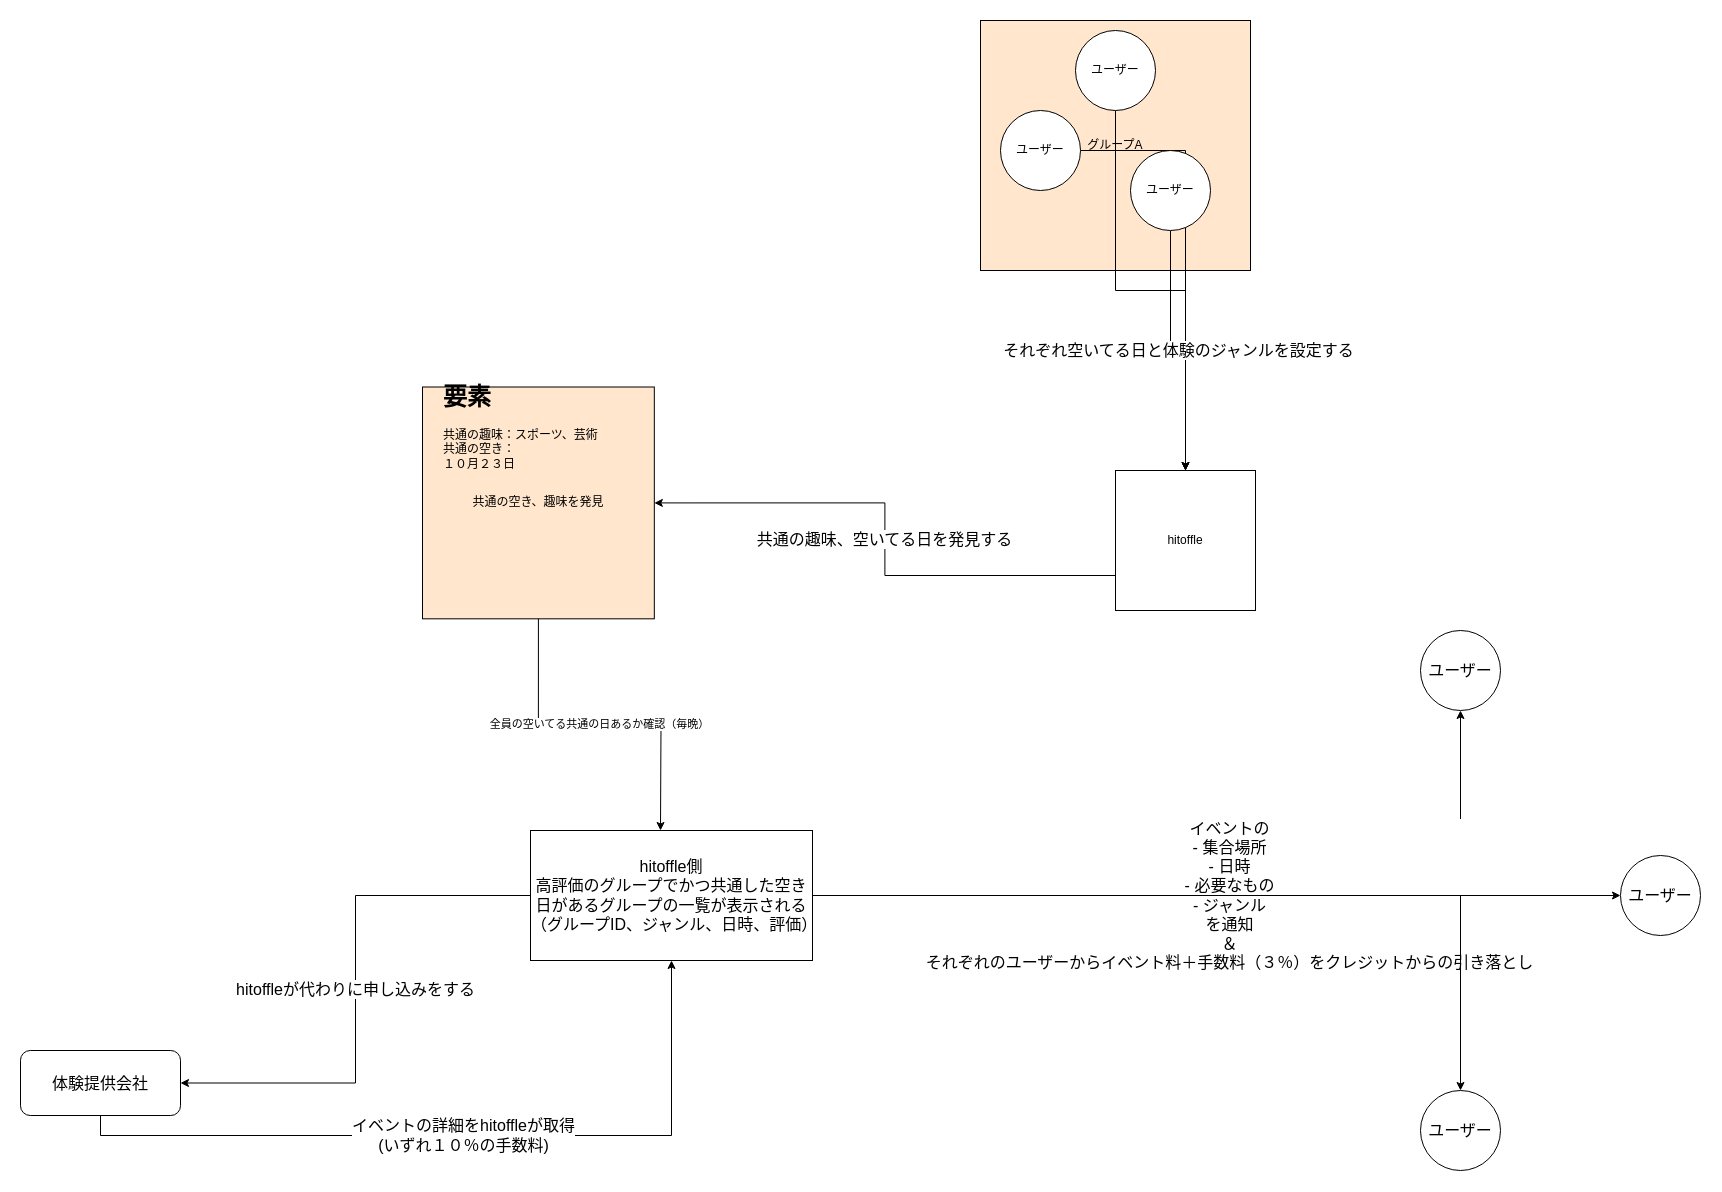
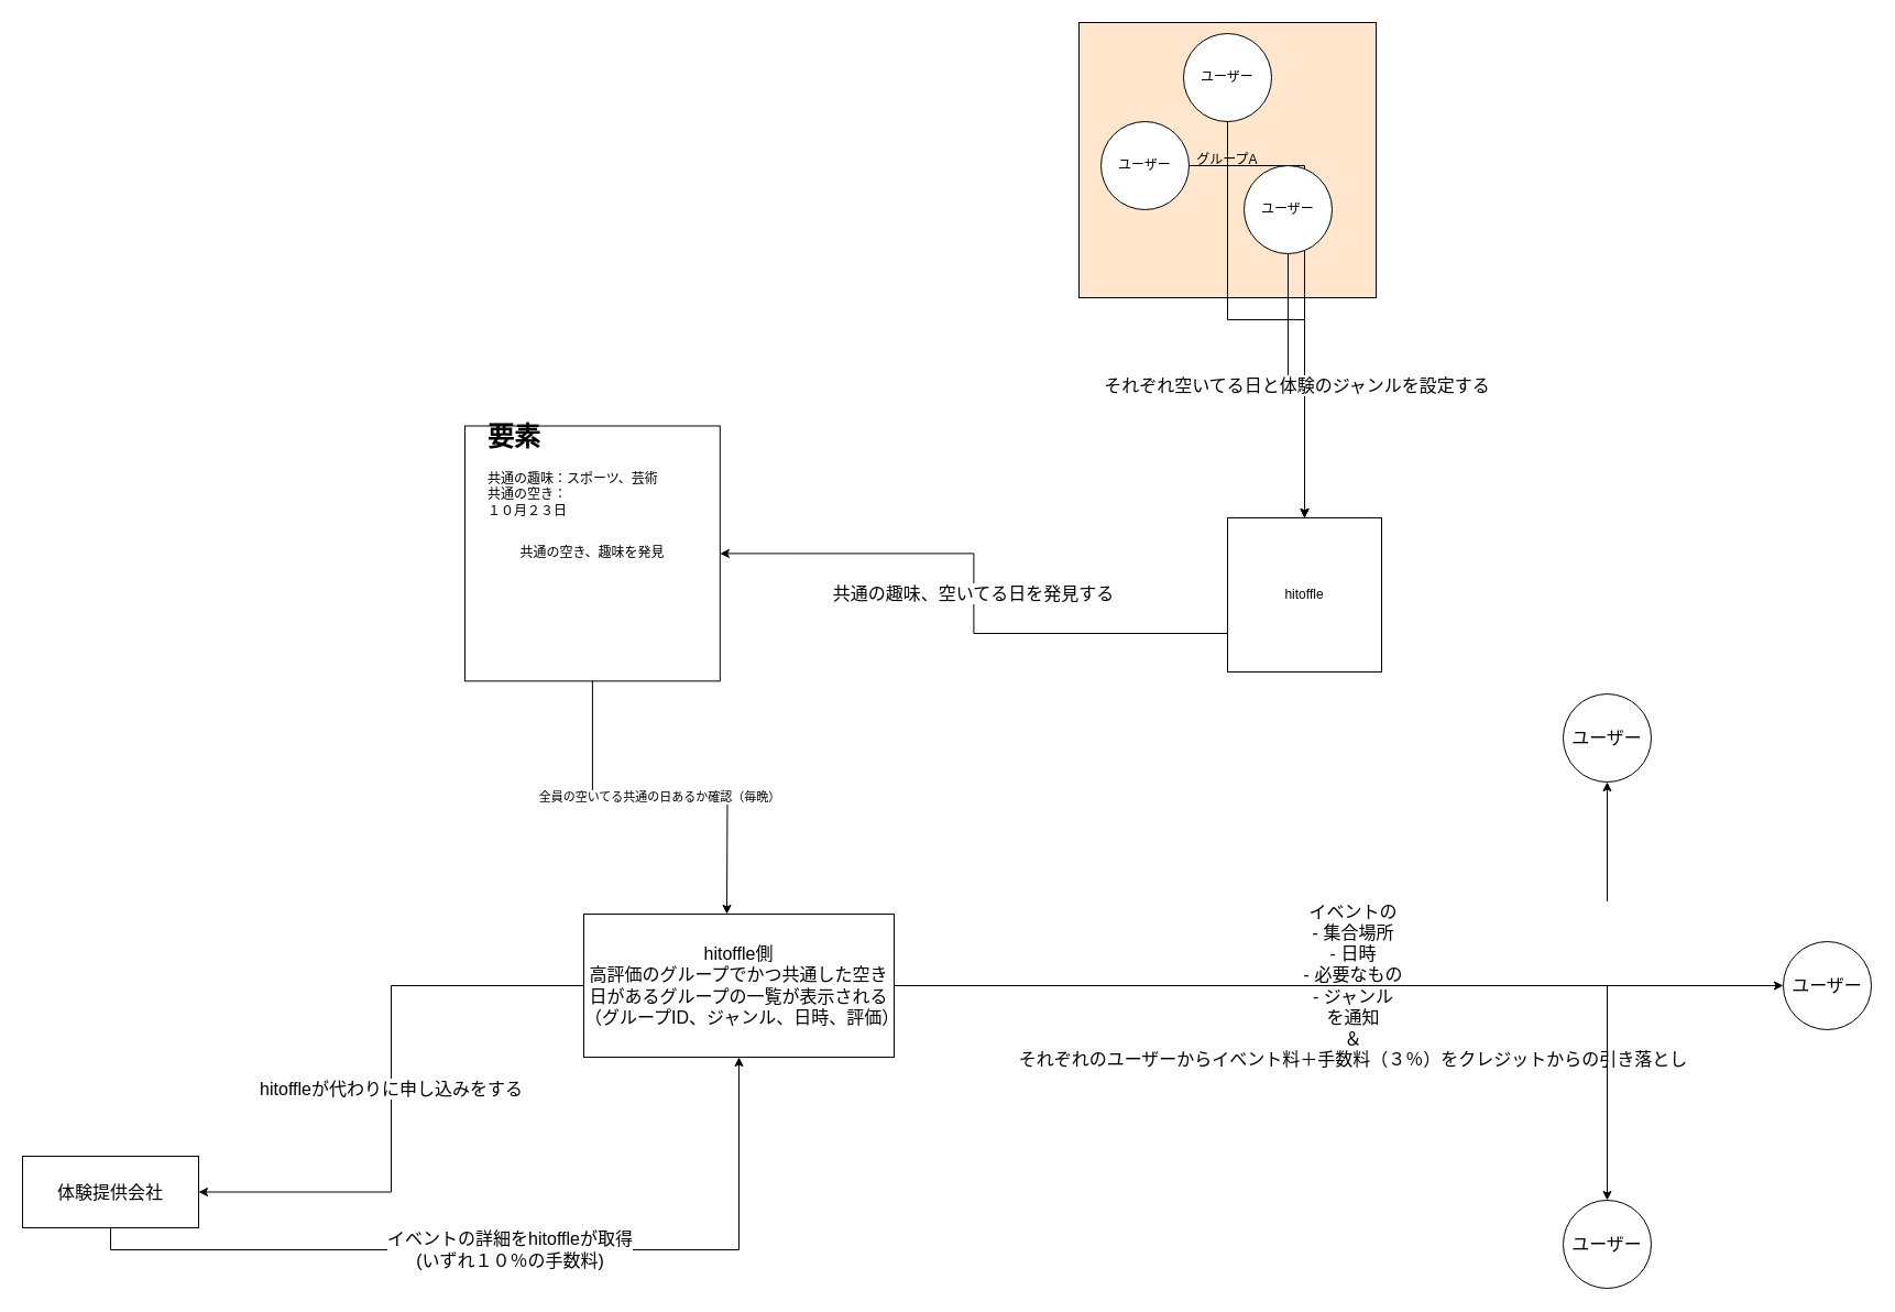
- <mxCell id="12" value="共通の空き、趣味を発見" style="whiteSpace=wrap;html=1;aspect=fixed;fillColor=#ffe6cc;" vertex="1" parent="11"><mxGeometry x="12.0" y="37.5" width="231.818" height="231.818" as="geometry" /></mxCell>
+ <mxCell id="12" value="共通の空き、趣味を発見" style="whiteSpace=wrap;html=1;aspect=fixed;" vertex="1" parent="11"><mxGeometry x="12.0" y="37.5" width="231.818" height="231.818" as="geometry" /></mxCell>
- <mxCell id="16" value="&lt;font size=&quot;3&quot;&gt;体験提供会社&lt;/font&gt;" style="whiteSpace=wrap;html=1;labelBackgroundColor=#FFFFFF;fillColor=#FFFFFF;rounded=1;" vertex="1" parent="1"><mxGeometry x="20" y="1050" width="160" height="65" as="geometry" /></mxCell>
+ <mxCell id="16" value="&lt;font size=&quot;3&quot;&gt;体験提供会社&lt;/font&gt;" style="rounded=0;whiteSpace=wrap;html=1;labelBackgroundColor=#FFFFFF;fillColor=#FFFFFF;" vertex="1" parent="1"><mxGeometry x="20" y="1050" width="160" height="65" as="geometry" /></mxCell>
